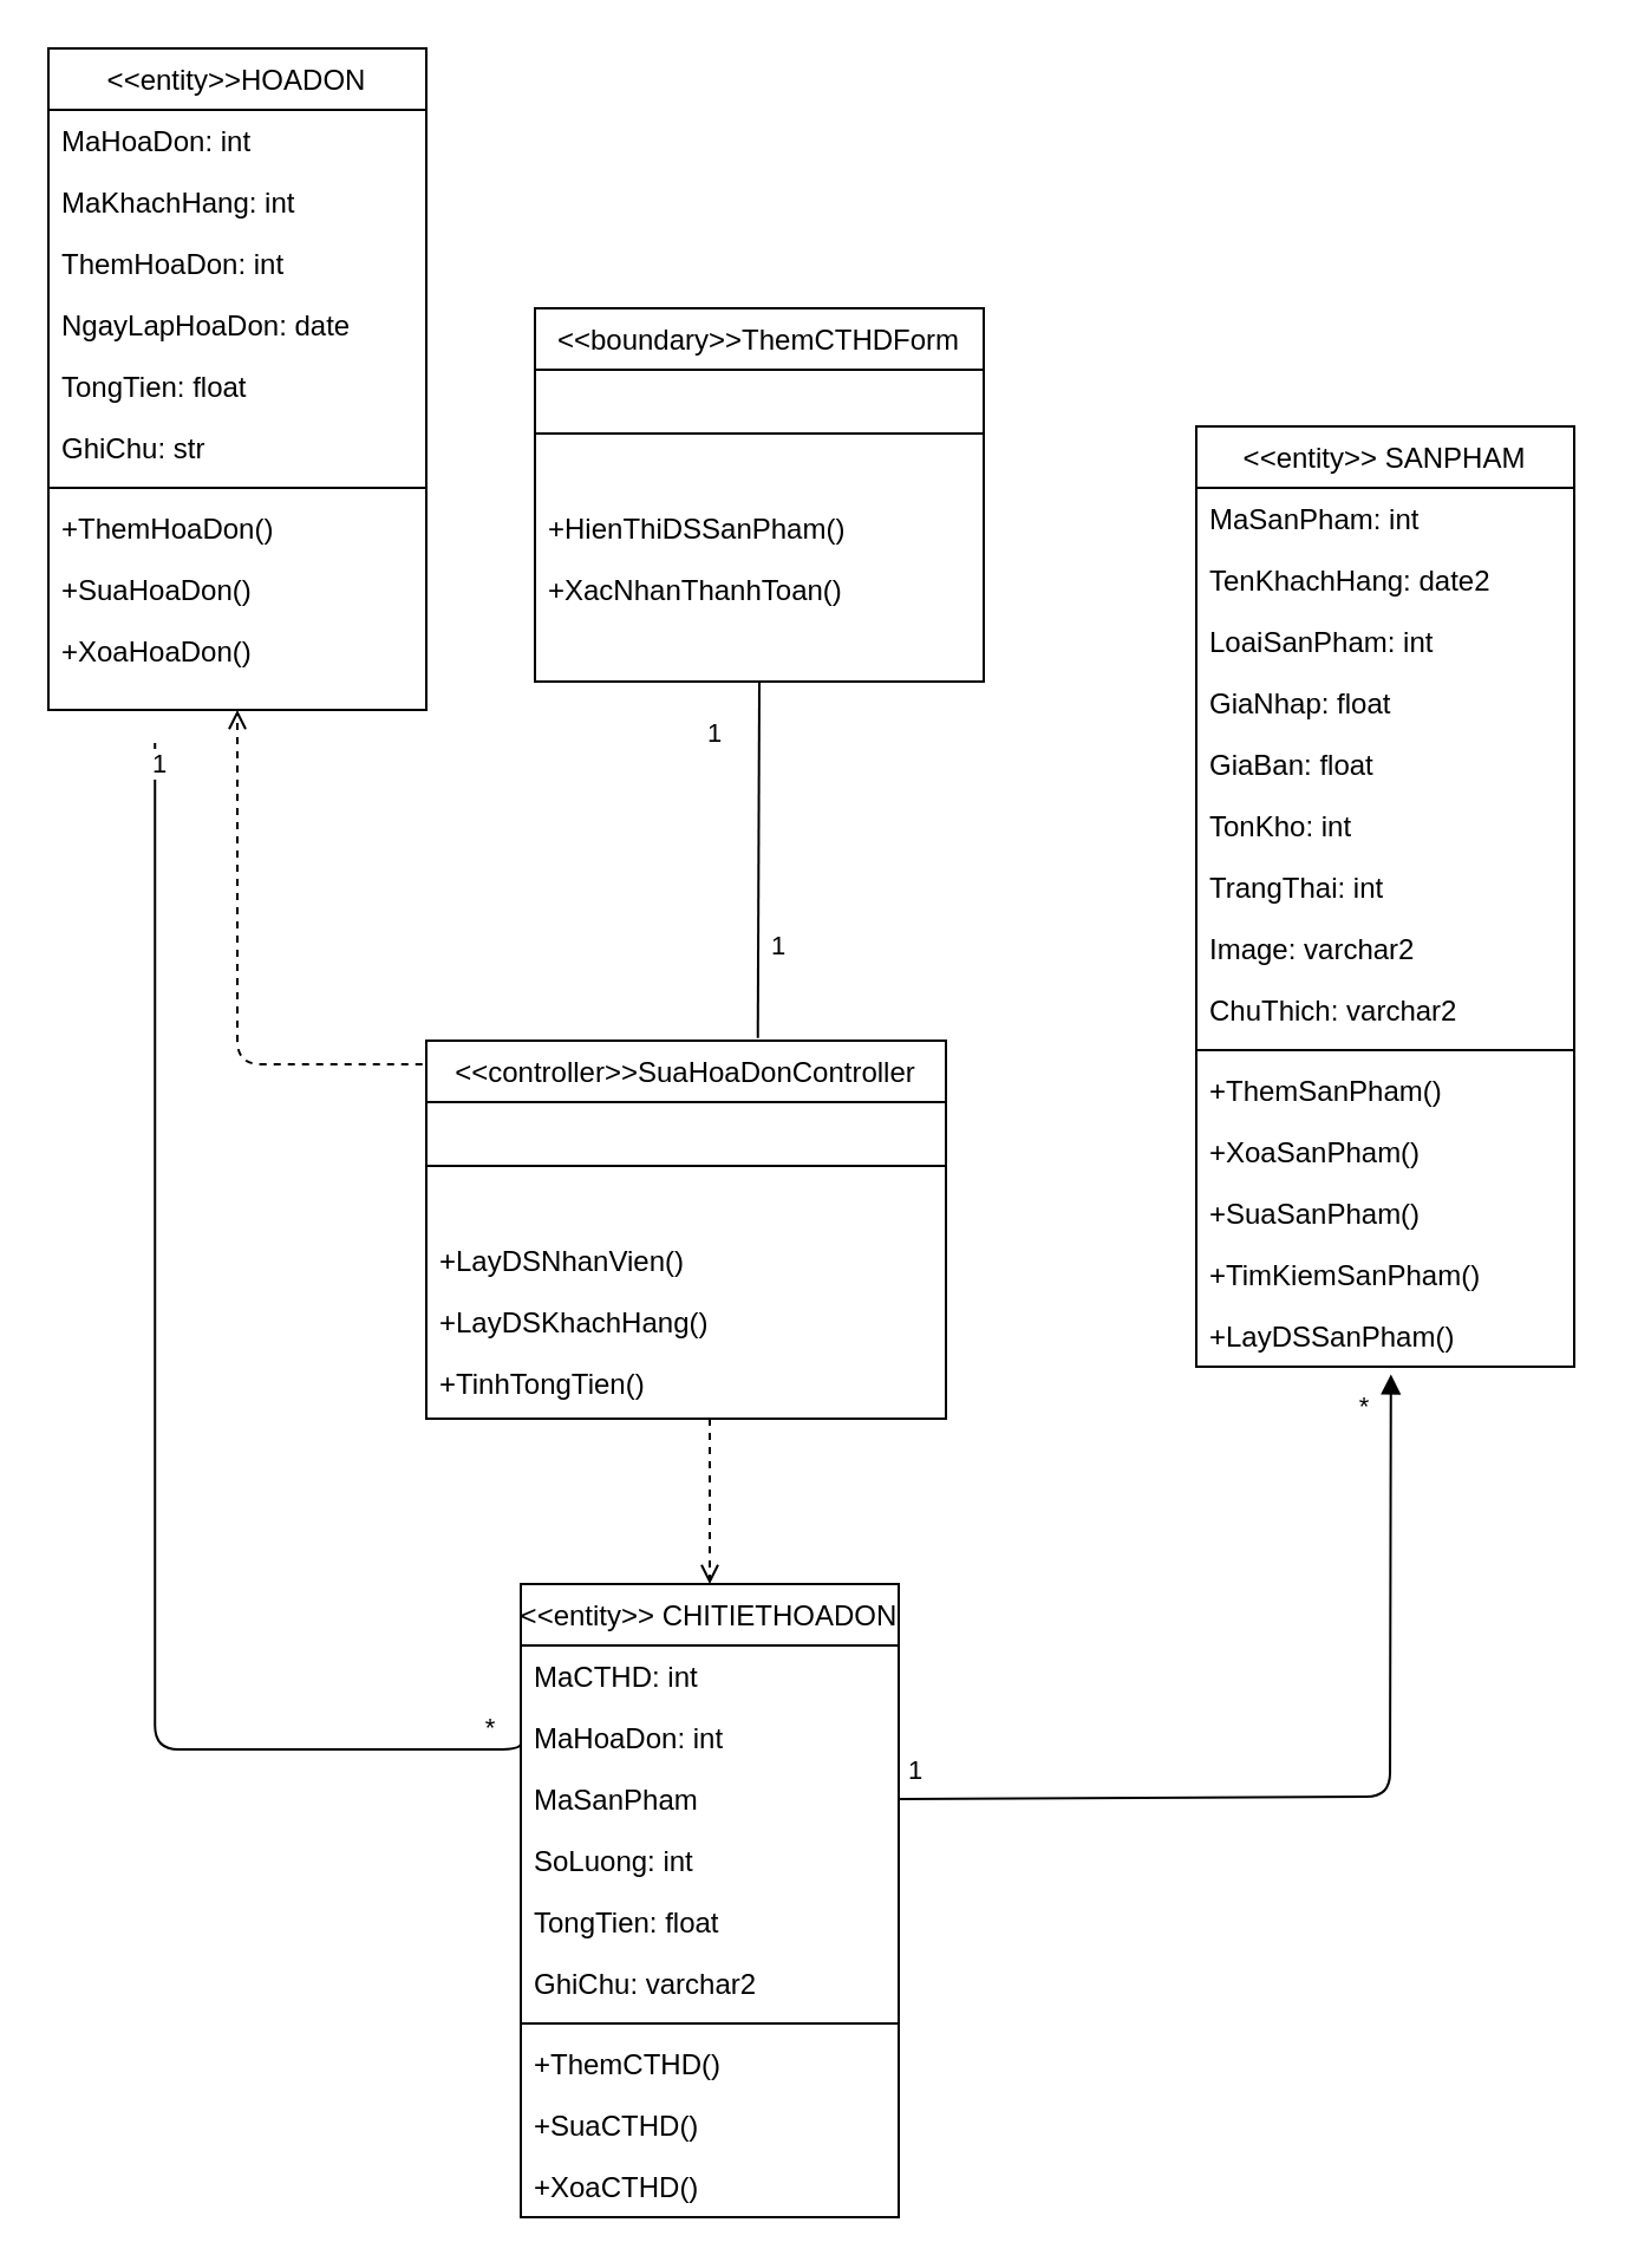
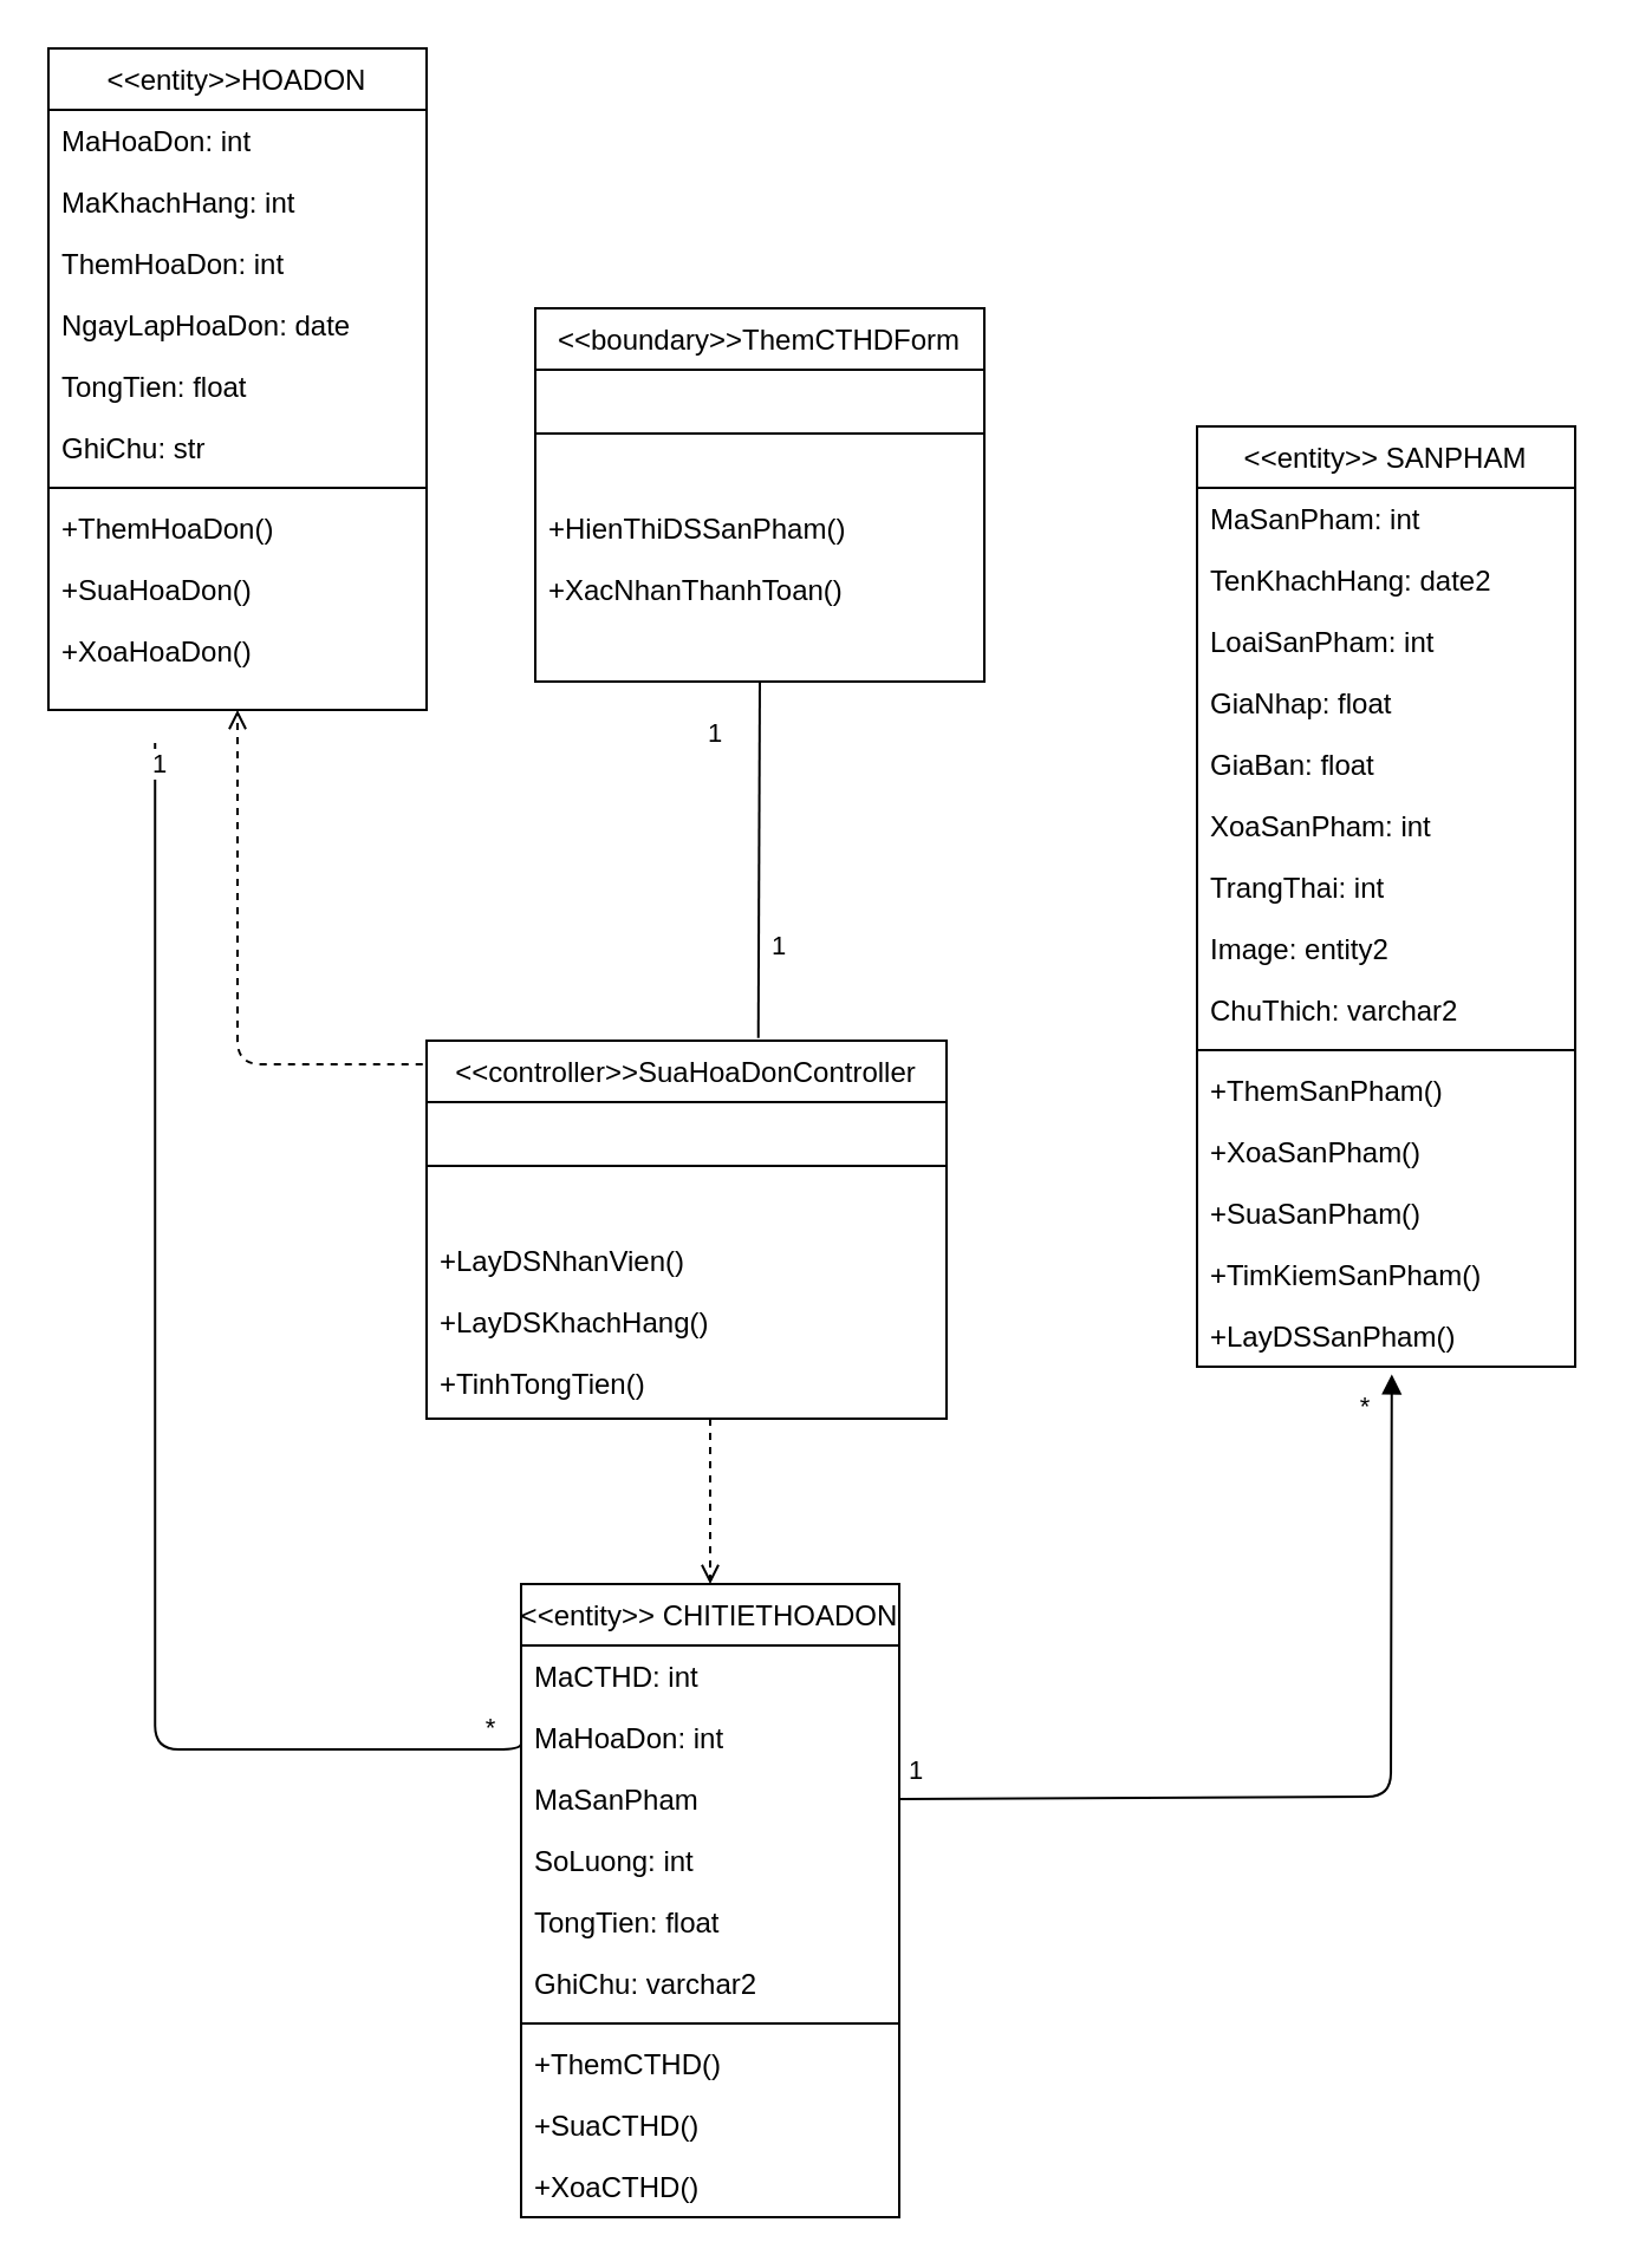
- <mxCell id="24" value="TonKho: int" style="text;align=left;verticalAlign=top;spacingLeft=4;spacingRight=4;overflow=hidden;rotatable=0;points=[[0,0.5],[1,0.5]];portConstraint=eastwest;" parent="18" vertex="1"><mxGeometry y="156" width="160" height="26" as="geometry" /></mxCell>
+ <mxCell id="24" value="XoaSanPham: int" style="text;align=left;verticalAlign=top;spacingLeft=4;spacingRight=4;overflow=hidden;rotatable=0;points=[[0,0.5],[1,0.5]];portConstraint=eastwest;" parent="18" vertex="1"><mxGeometry y="156" width="160" height="26" as="geometry" /></mxCell>
- <mxCell id="26" value="Image: varchar2" style="text;align=left;verticalAlign=top;spacingLeft=4;spacingRight=4;overflow=hidden;rotatable=0;points=[[0,0.5],[1,0.5]];portConstraint=eastwest;" parent="18" vertex="1"><mxGeometry y="208" width="160" height="26" as="geometry" /></mxCell>
+ <mxCell id="26" value="Image: entity2" style="text;align=left;verticalAlign=top;spacingLeft=4;spacingRight=4;overflow=hidden;rotatable=0;points=[[0,0.5],[1,0.5]];portConstraint=eastwest;" parent="18" vertex="1"><mxGeometry y="208" width="160" height="26" as="geometry" /></mxCell>
